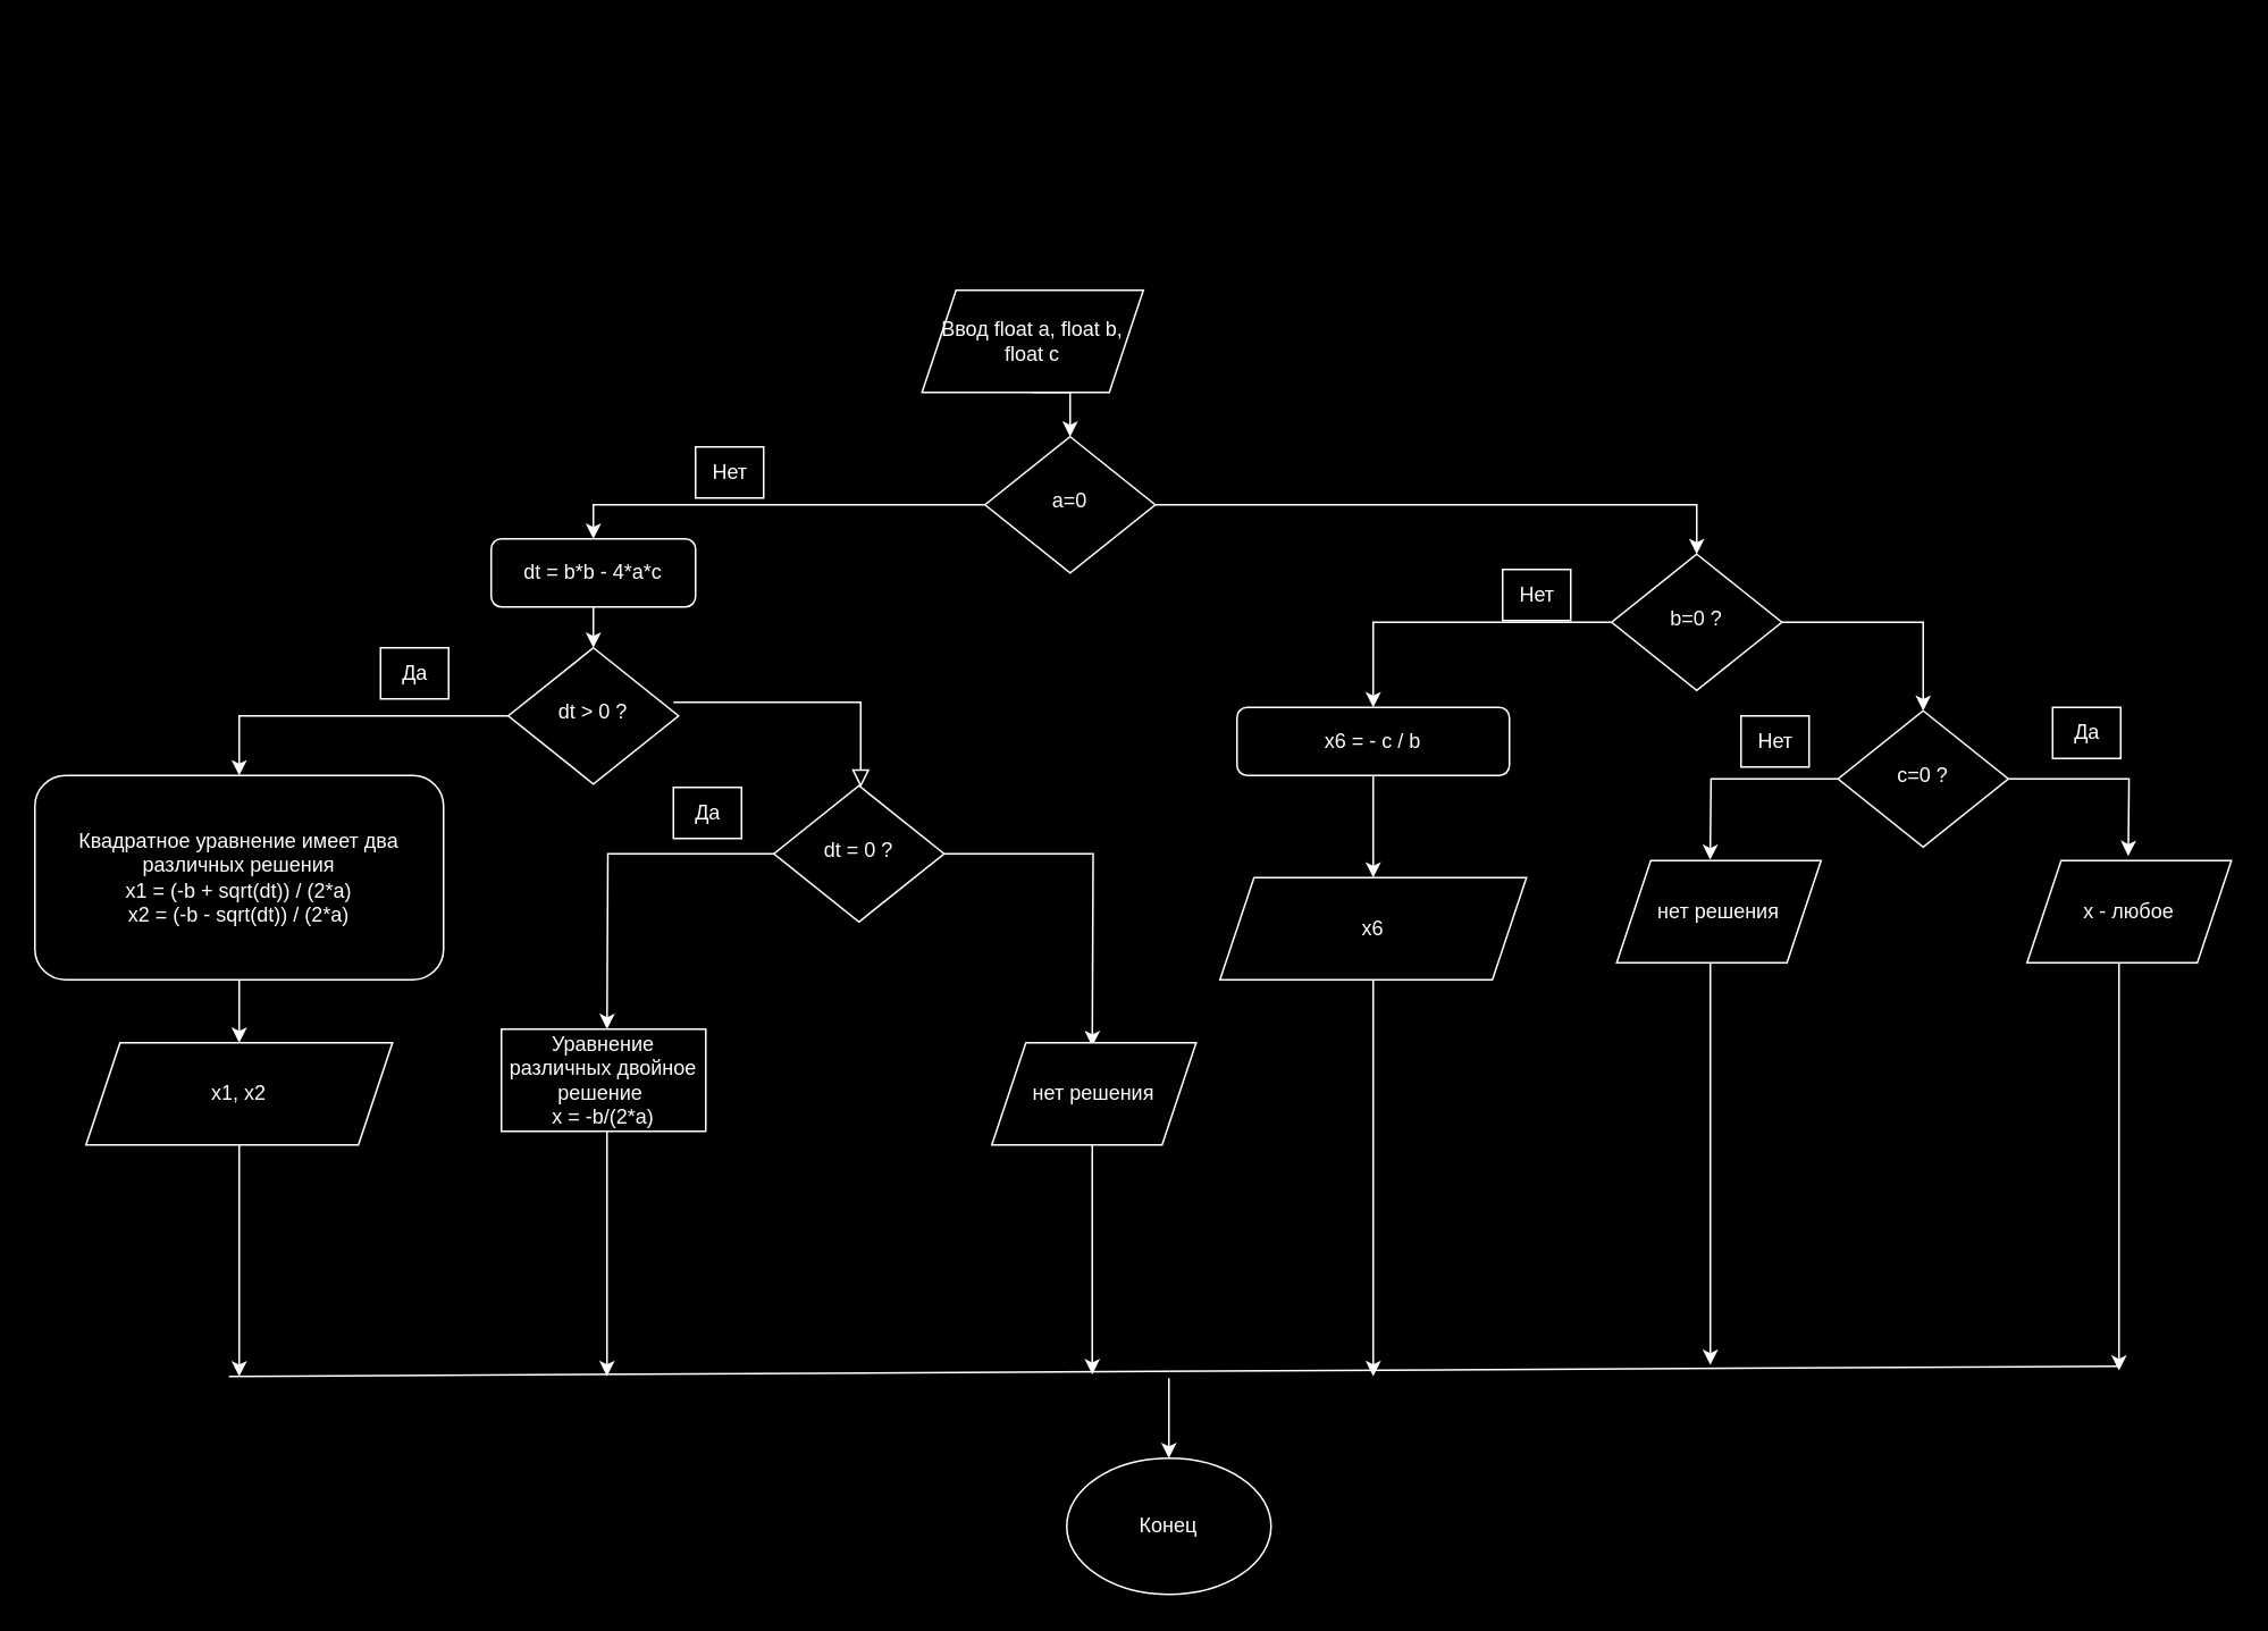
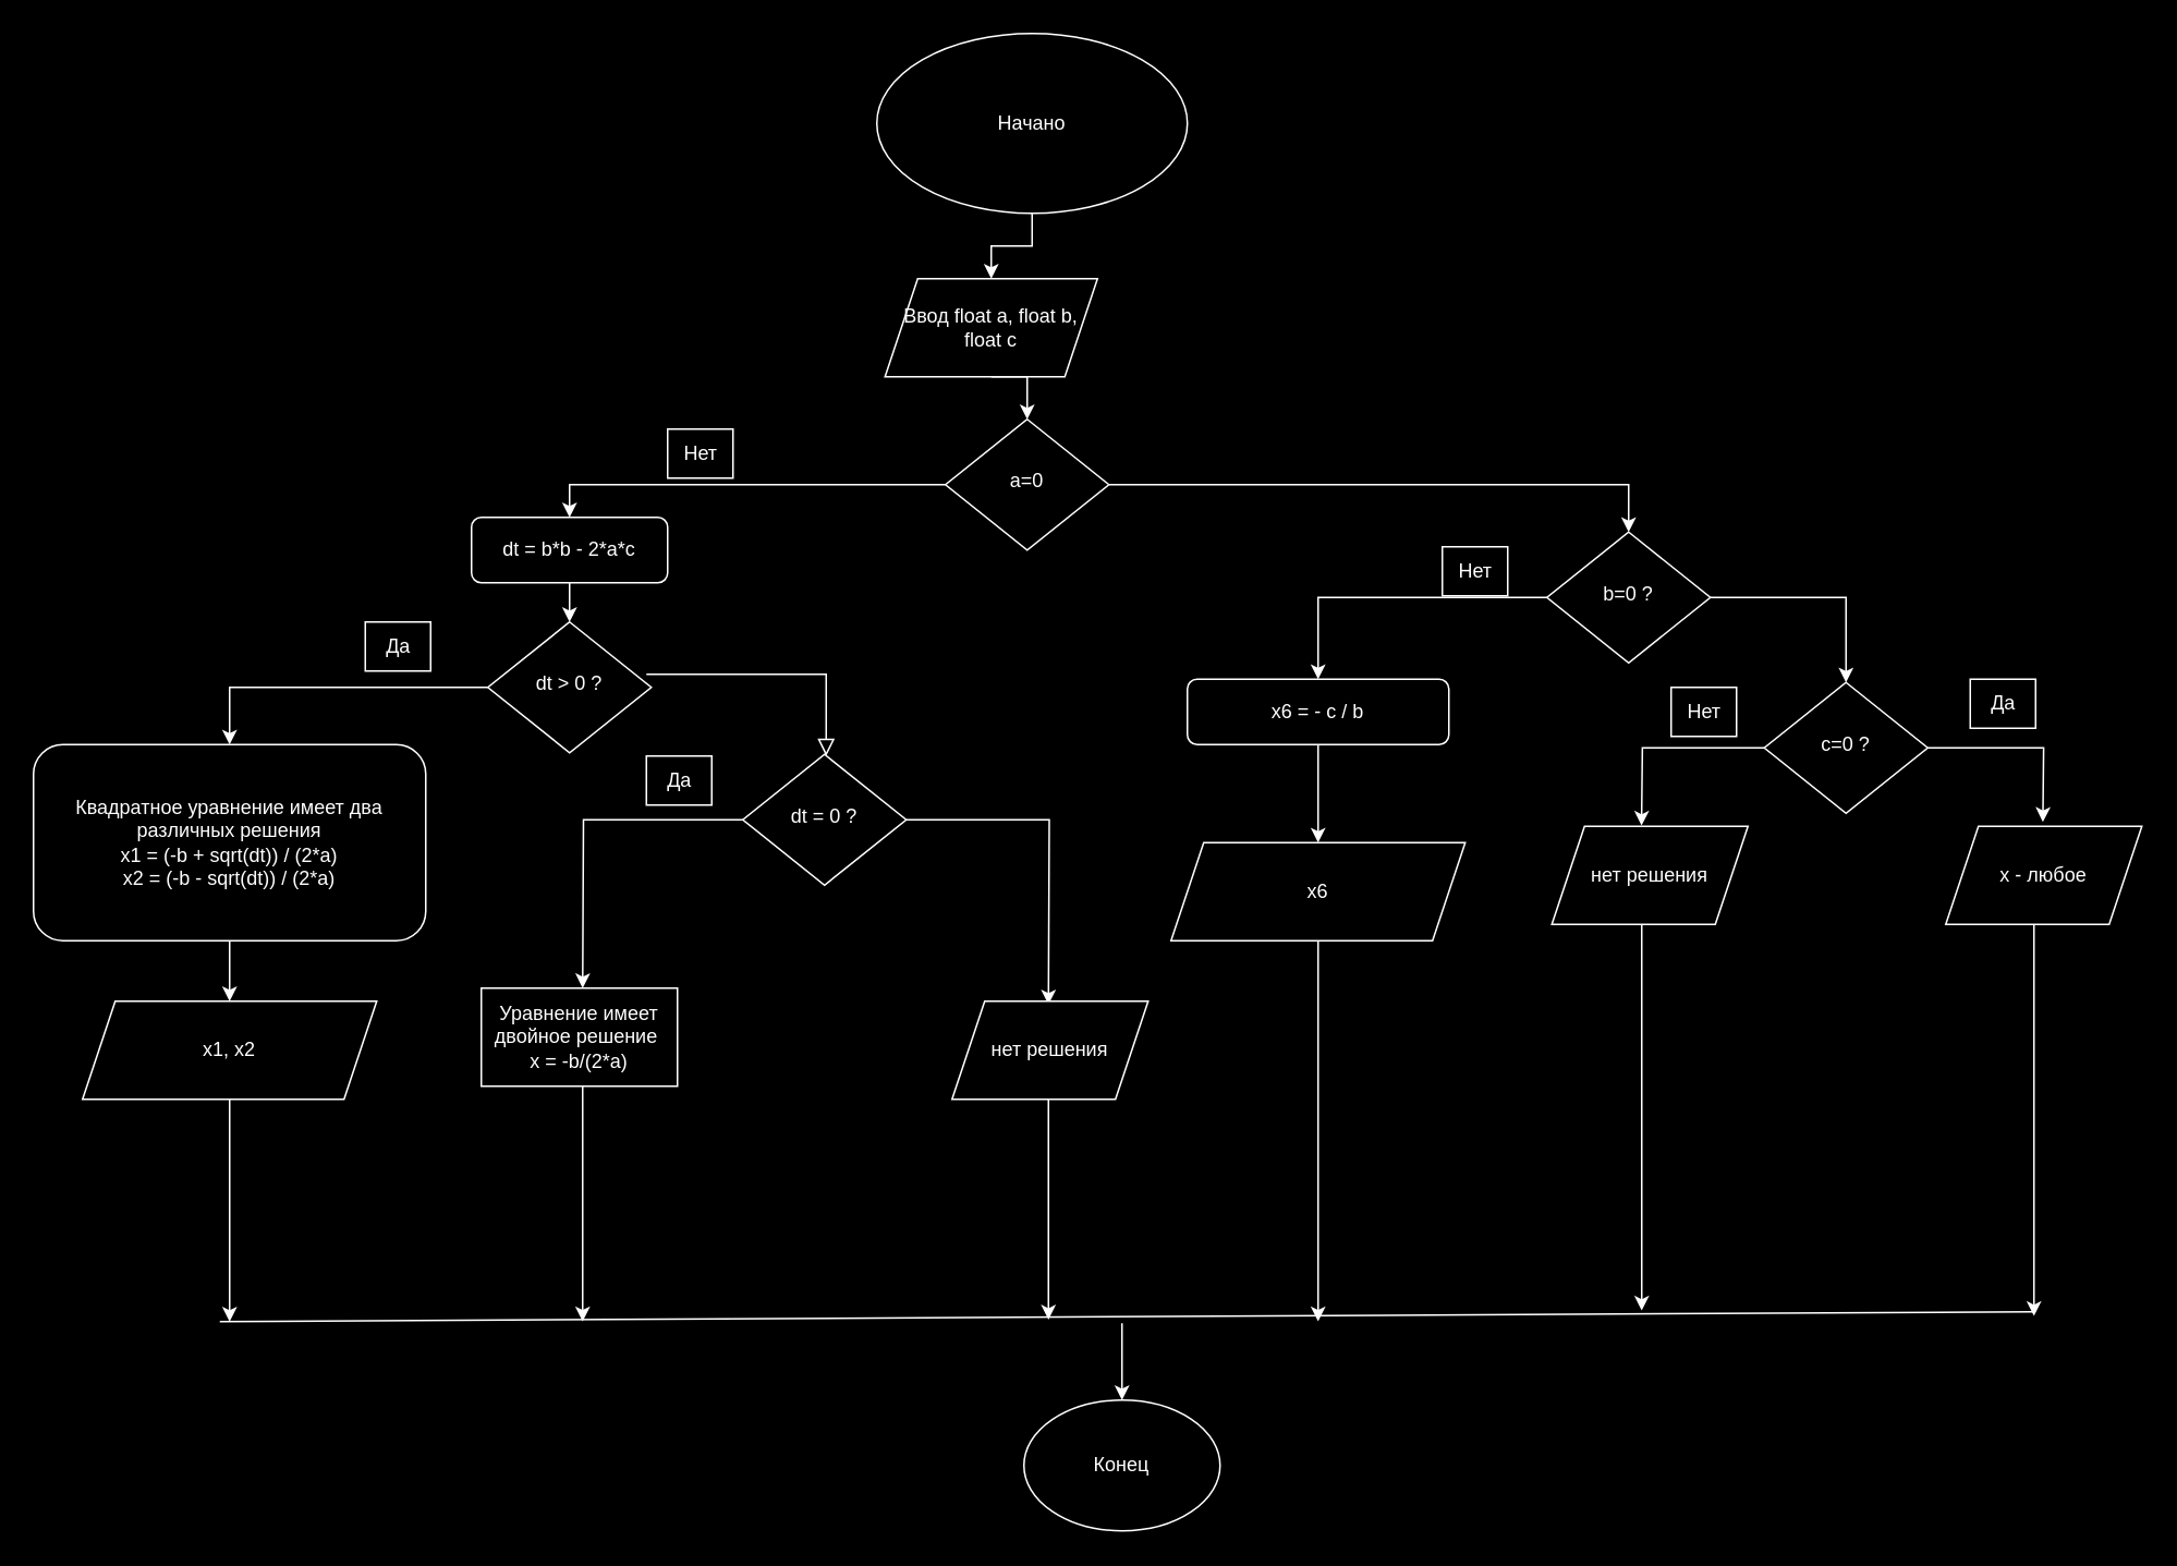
+ <mxCell id="10" value="Начано" style="ellipse;whiteSpace=wrap;html=1;labelBackgroundColor=none;fillColor=#000000;strokeColor=#FFFFFF;fontColor=#FFFFFF;" vertex="1" parent="1"><mxGeometry x="536" y="20" width="190" height="110" as="geometry" /></mxCell>
+ <mxCell id="9" style="edgeStyle=orthogonalEdgeStyle;rounded=0;orthogonalLoop=1;jettySize=auto;html=1;exitX=0.5;exitY=1;exitDx=0;exitDy=0;entryX=0.5;entryY=0;entryDx=0;entryDy=0;labelBackgroundColor=none;fontColor=default;strokeColor=#FFFFFF;fillColor=#000000;" edge="1" parent="1" source="10" target="8"><mxGeometry relative="1" as="geometry" /></mxCell>
- <mxCell id="6" value="dt = b*b - 4*a*c" style="rounded=1;whiteSpace=wrap;html=1;fontSize=12;glass=0;strokeWidth=1;shadow=0;labelBackgroundColor=none;fillColor=#000000;strokeColor=#FFFFFF;fontColor=#FFFFFF;" vertex="1" parent="1"><mxGeometry x="288" y="316" width="120" height="40" as="geometry" /></mxCell>
+ <mxCell id="6" value="dt = b*b - 2*a*c" style="rounded=1;whiteSpace=wrap;html=1;fontSize=12;glass=0;strokeWidth=1;shadow=0;labelBackgroundColor=none;fillColor=#000000;strokeColor=#FFFFFF;fontColor=#FFFFFF;" vertex="1" parent="1"><mxGeometry x="288" y="316" width="120" height="40" as="geometry" /></mxCell>
- <mxCell id="47" value="&lt;span style=&quot;color: rgb(255, 255, 255);&quot;&gt;Уравнение различных двойное решение&amp;nbsp;&lt;/span&gt;&lt;br style=&quot;color: rgb(255, 255, 255); border-color: var(--border-color);&quot;&gt;&lt;span style=&quot;color: rgb(255, 255, 255);&quot;&gt;x = -b/(2*a)&lt;/span&gt;" style="rounded=0;whiteSpace=wrap;html=1;fillColor=#000000;strokeColor=#FFFFFF;" vertex="1" parent="1"><mxGeometry x="294" y="604" width="120" height="60" as="geometry" /></mxCell>
+ <mxCell id="47" value="&lt;span style=&quot;color: rgb(255, 255, 255);&quot;&gt;Уравнение имеет двойное решение&amp;nbsp;&lt;/span&gt;&lt;br style=&quot;color: rgb(255, 255, 255); border-color: var(--border-color);&quot;&gt;&lt;span style=&quot;color: rgb(255, 255, 255);&quot;&gt;x = -b/(2*a)&lt;/span&gt;" style="rounded=0;whiteSpace=wrap;html=1;fillColor=#000000;strokeColor=#FFFFFF;" vertex="1" parent="1"><mxGeometry x="294" y="604" width="120" height="60" as="geometry" /></mxCell>
